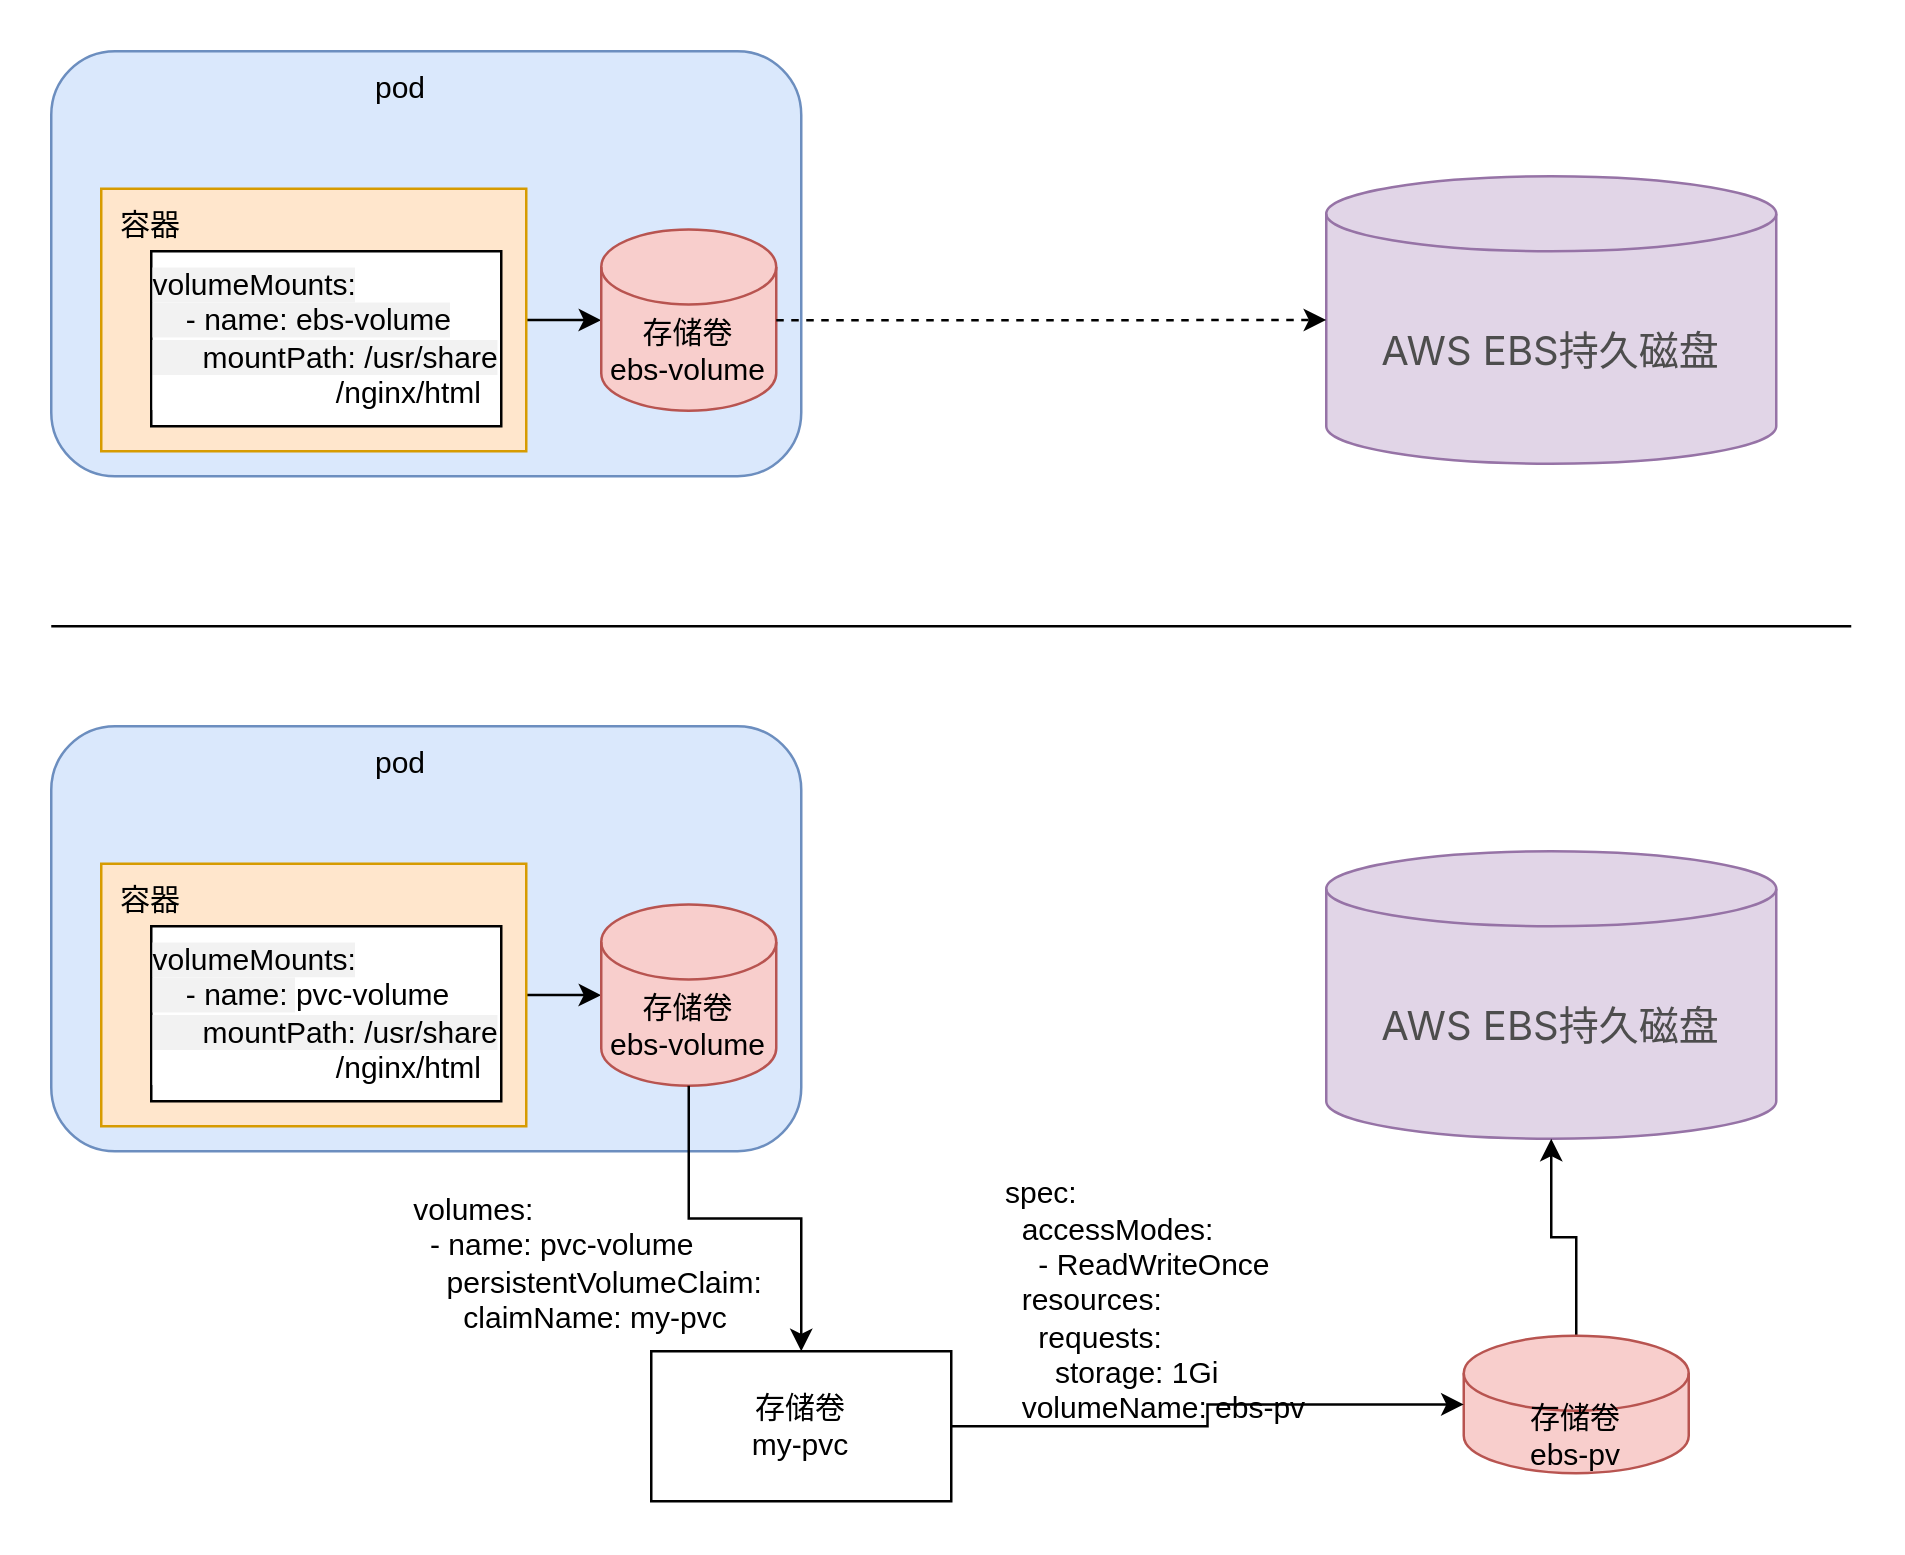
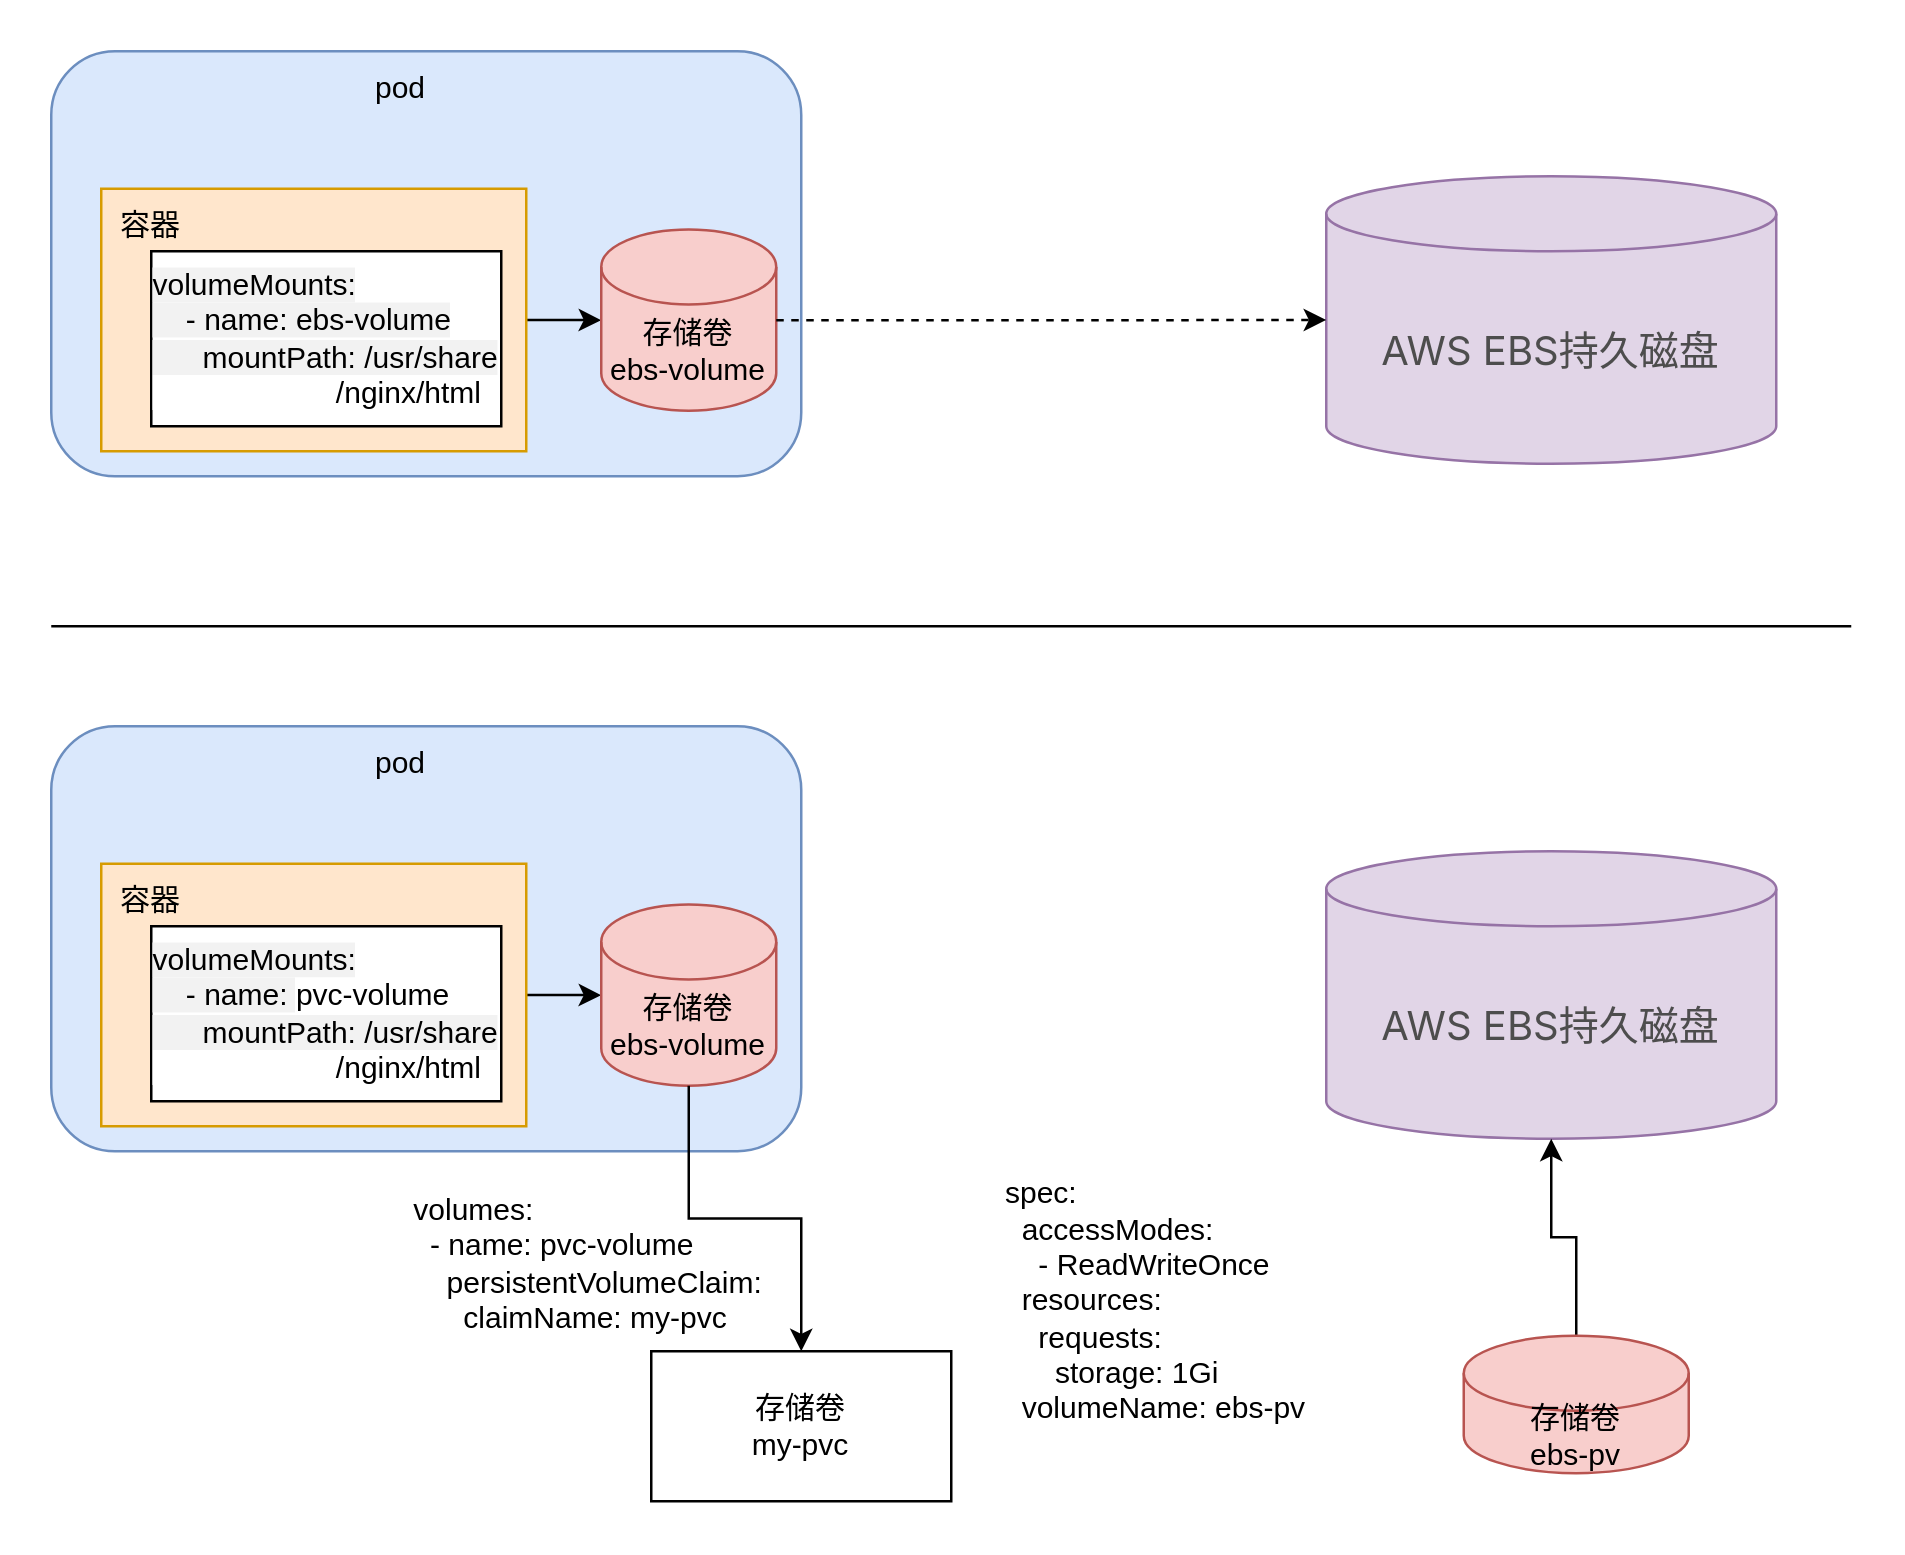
- <mxCell id="27" style="edgeStyle=orthogonalEdgeStyle;rounded=0;orthogonalLoop=1;jettySize=auto;html=1;entryX=0;entryY=0.5;entryDx=0;entryDy=0;entryPerimeter=0;" edge="1" parent="1" source="24" target="26"><mxGeometry relative="1" as="geometry" /></mxCell>
